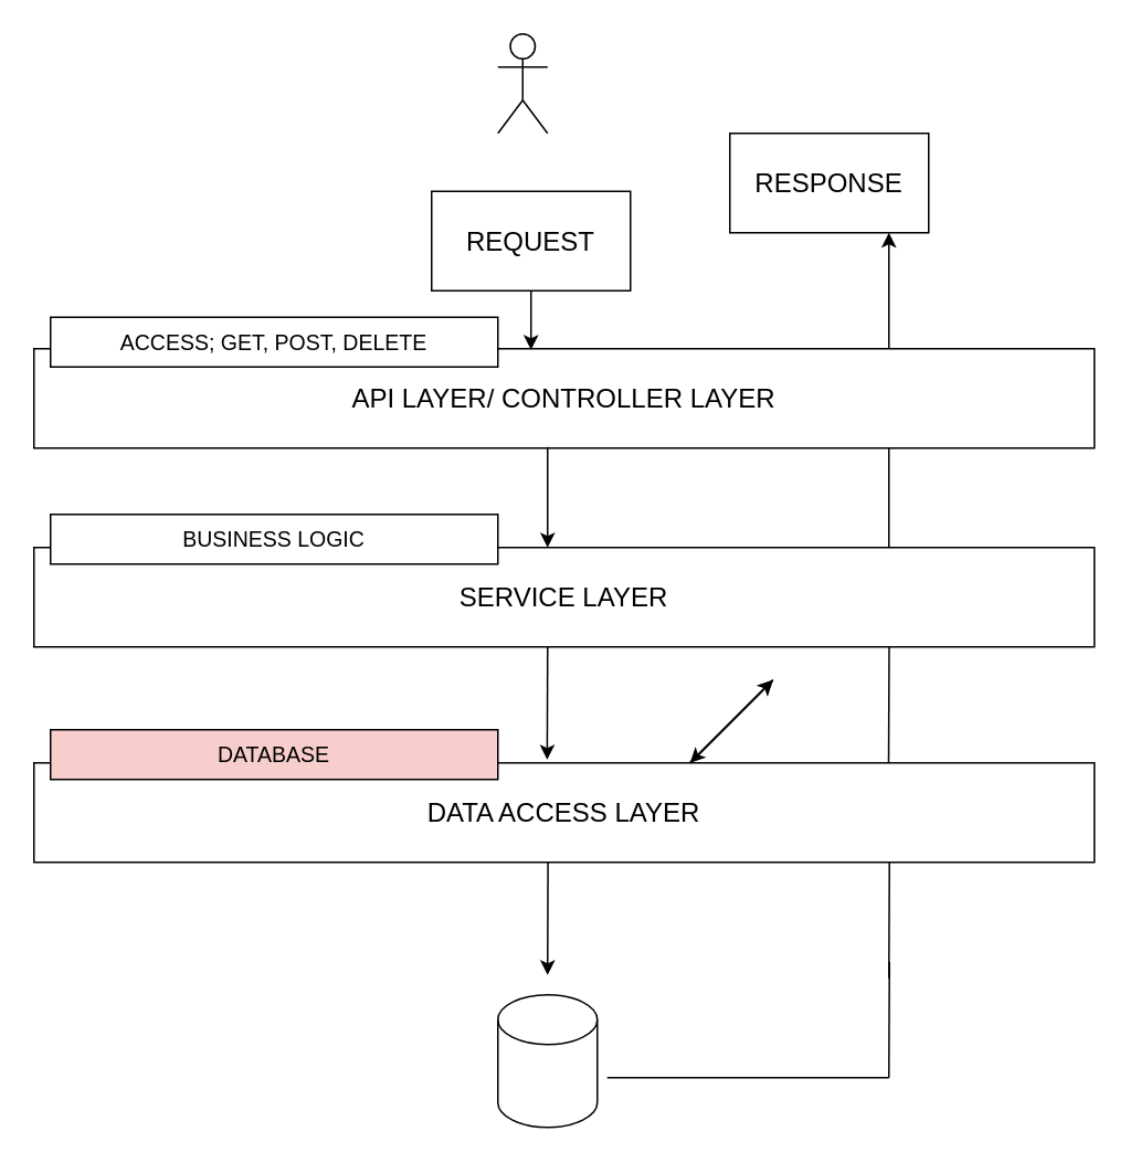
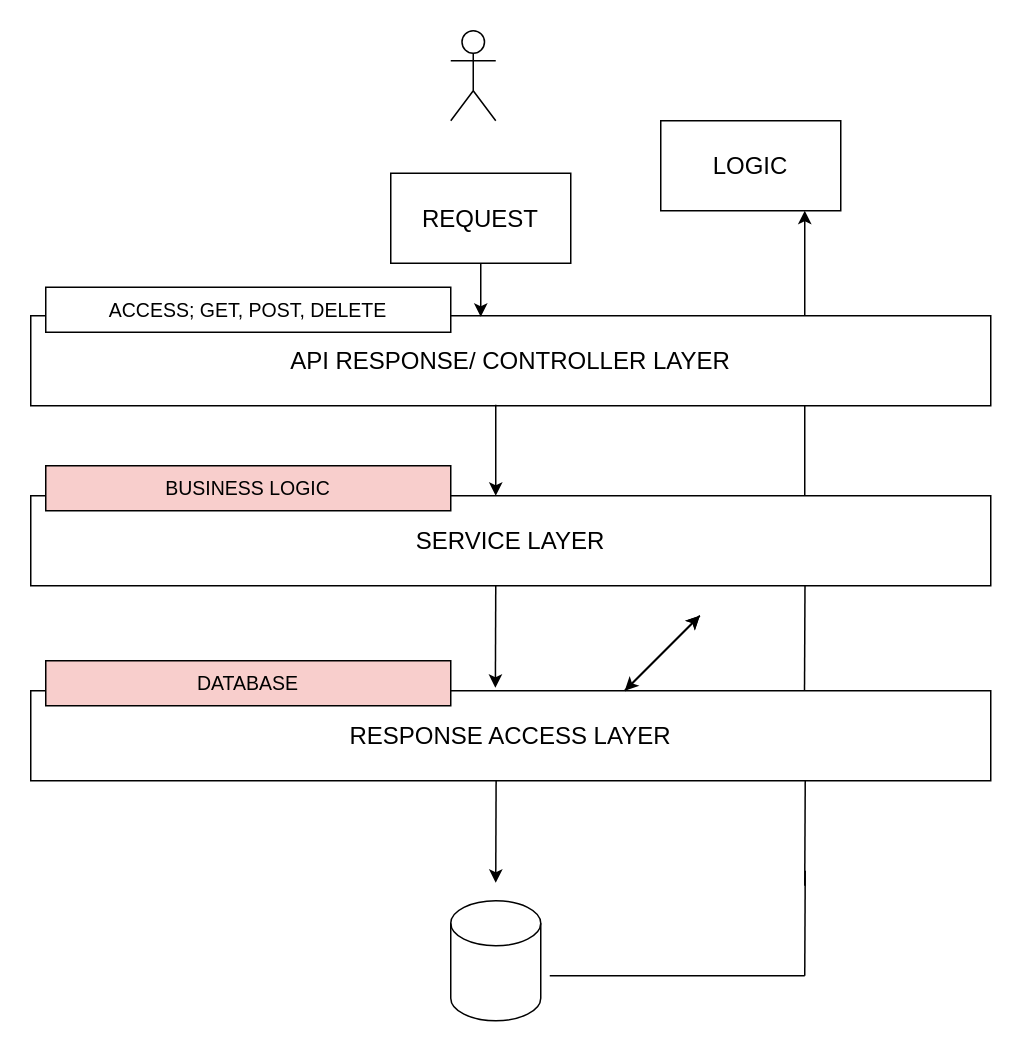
- <mxCell id="3" value="&lt;font size=&quot;3&quot;&gt;RESPONSE&lt;/font&gt;" style="rounded=0;whiteSpace=wrap;html=1;" vertex="1" parent="1"><mxGeometry x="440" y="80" width="120" height="60" as="geometry" /></mxCell>
+ <mxCell id="3" value="&lt;font size=&quot;3&quot;&gt;LOGIC&lt;/font&gt;" style="rounded=0;whiteSpace=wrap;html=1;" vertex="1" parent="1"><mxGeometry x="440" y="80" width="120" height="60" as="geometry" /></mxCell>
- <mxCell id="4" value="&lt;font size=&quot;3&quot;&gt;API LAYER/ CONTROLLER LAYER&lt;/font&gt;" style="rounded=0;whiteSpace=wrap;html=1;" vertex="1" parent="1"><mxGeometry x="20" y="210" width="640" height="60" as="geometry" /></mxCell>
+ <mxCell id="4" value="&lt;font size=&quot;3&quot;&gt;API RESPONSE/ CONTROLLER LAYER&lt;/font&gt;" style="rounded=0;whiteSpace=wrap;html=1;" vertex="1" parent="1"><mxGeometry x="20" y="210" width="640" height="60" as="geometry" /></mxCell>
- <mxCell id="8" value="&lt;font style=&quot;font-size: 13px;&quot;&gt;BUSINESS LOGIC&lt;br&gt;&lt;/font&gt;" style="rounded=0;whiteSpace=wrap;html=1;" vertex="1" parent="1"><mxGeometry x="30" y="310" width="270" height="30" as="geometry" /></mxCell>
+ <mxCell id="8" value="&lt;font style=&quot;font-size: 13px;&quot;&gt;BUSINESS LOGIC&lt;br&gt;&lt;/font&gt;" style="rounded=0;whiteSpace=wrap;html=1;fillColor=#f8cecc;" vertex="1" parent="1"><mxGeometry x="30" y="310" width="270" height="30" as="geometry" /></mxCell>
- <mxCell id="6" value="&lt;font size=&quot;3&quot;&gt;DATA ACCESS LAYER&lt;/font&gt;" style="rounded=0;whiteSpace=wrap;html=1;" vertex="1" parent="1"><mxGeometry x="20" y="460" width="640" height="60" as="geometry" /></mxCell>
+ <mxCell id="6" value="&lt;font size=&quot;3&quot;&gt;RESPONSE ACCESS LAYER&lt;/font&gt;" style="rounded=0;whiteSpace=wrap;html=1;" vertex="1" parent="1"><mxGeometry x="20" y="460" width="640" height="60" as="geometry" /></mxCell>
